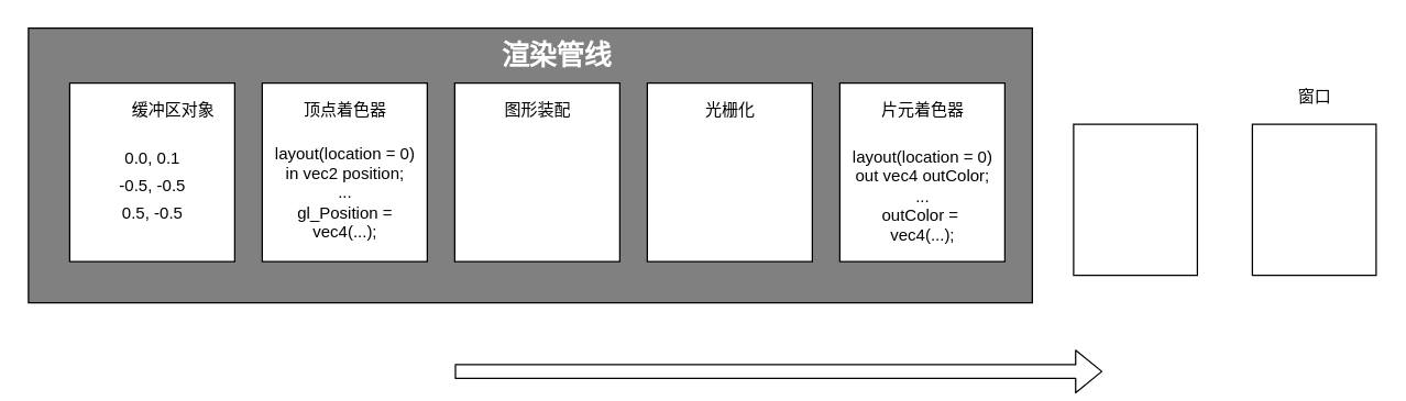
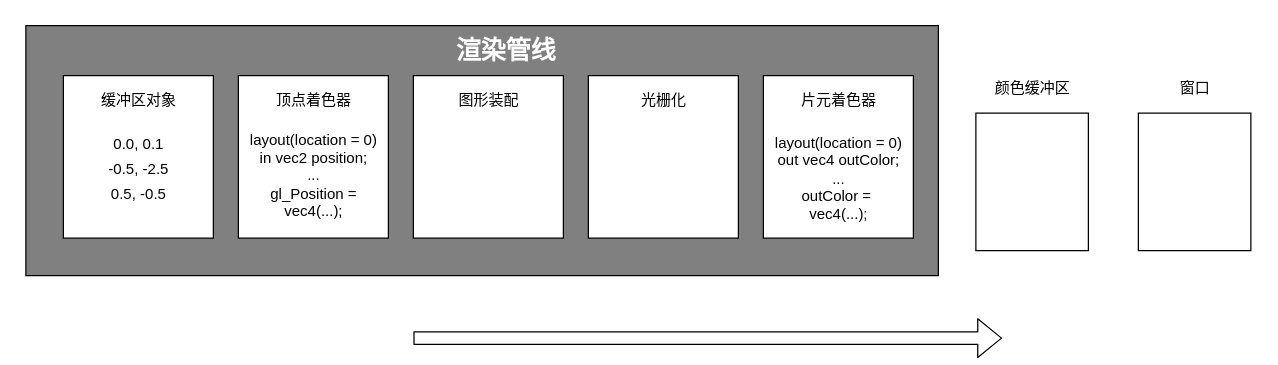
+ <mxCell id="18" value="颜色缓冲区" style="text;html=1;resizable=0;autosize=1;align=center;verticalAlign=middle;points=[];fillColor=none;strokeColor=none;rounded=0;" parent="1" vertex="1"><mxGeometry x="785" y="60" width="80" height="20" as="geometry" /></mxCell>
- <mxCell id="4" value="缓冲区对象" style="text;html=1;resizable=0;autosize=1;align=center;verticalAlign=middle;points=[];fillColor=none;strokeColor=none;rounded=0;" parent="1" vertex="1"><mxGeometry x="85" y="70" width="80" height="20" as="geometry" /></mxCell>
+ <mxCell id="4" value="缓冲区对象" style="text;html=1;resizable=0;autosize=1;align=center;verticalAlign=middle;points=[];fillColor=none;strokeColor=none;rounded=0;" parent="1" vertex="1"><mxGeometry x="70" y="70" width="80" height="20" as="geometry" /></mxCell>
- <mxCell id="6" value="-0.5, -0.5" style="text;html=1;resizable=0;autosize=1;align=center;verticalAlign=middle;points=[];fillColor=none;strokeColor=none;rounded=0;" parent="1" vertex="1"><mxGeometry x="80" y="125" width="60" height="20" as="geometry" /></mxCell>
+ <mxCell id="6" value="-0.5, -2.5" style="text;html=1;resizable=0;autosize=1;align=center;verticalAlign=middle;points=[];fillColor=none;strokeColor=none;rounded=0;" parent="1" vertex="1"><mxGeometry x="80" y="125" width="60" height="20" as="geometry" /></mxCell>
